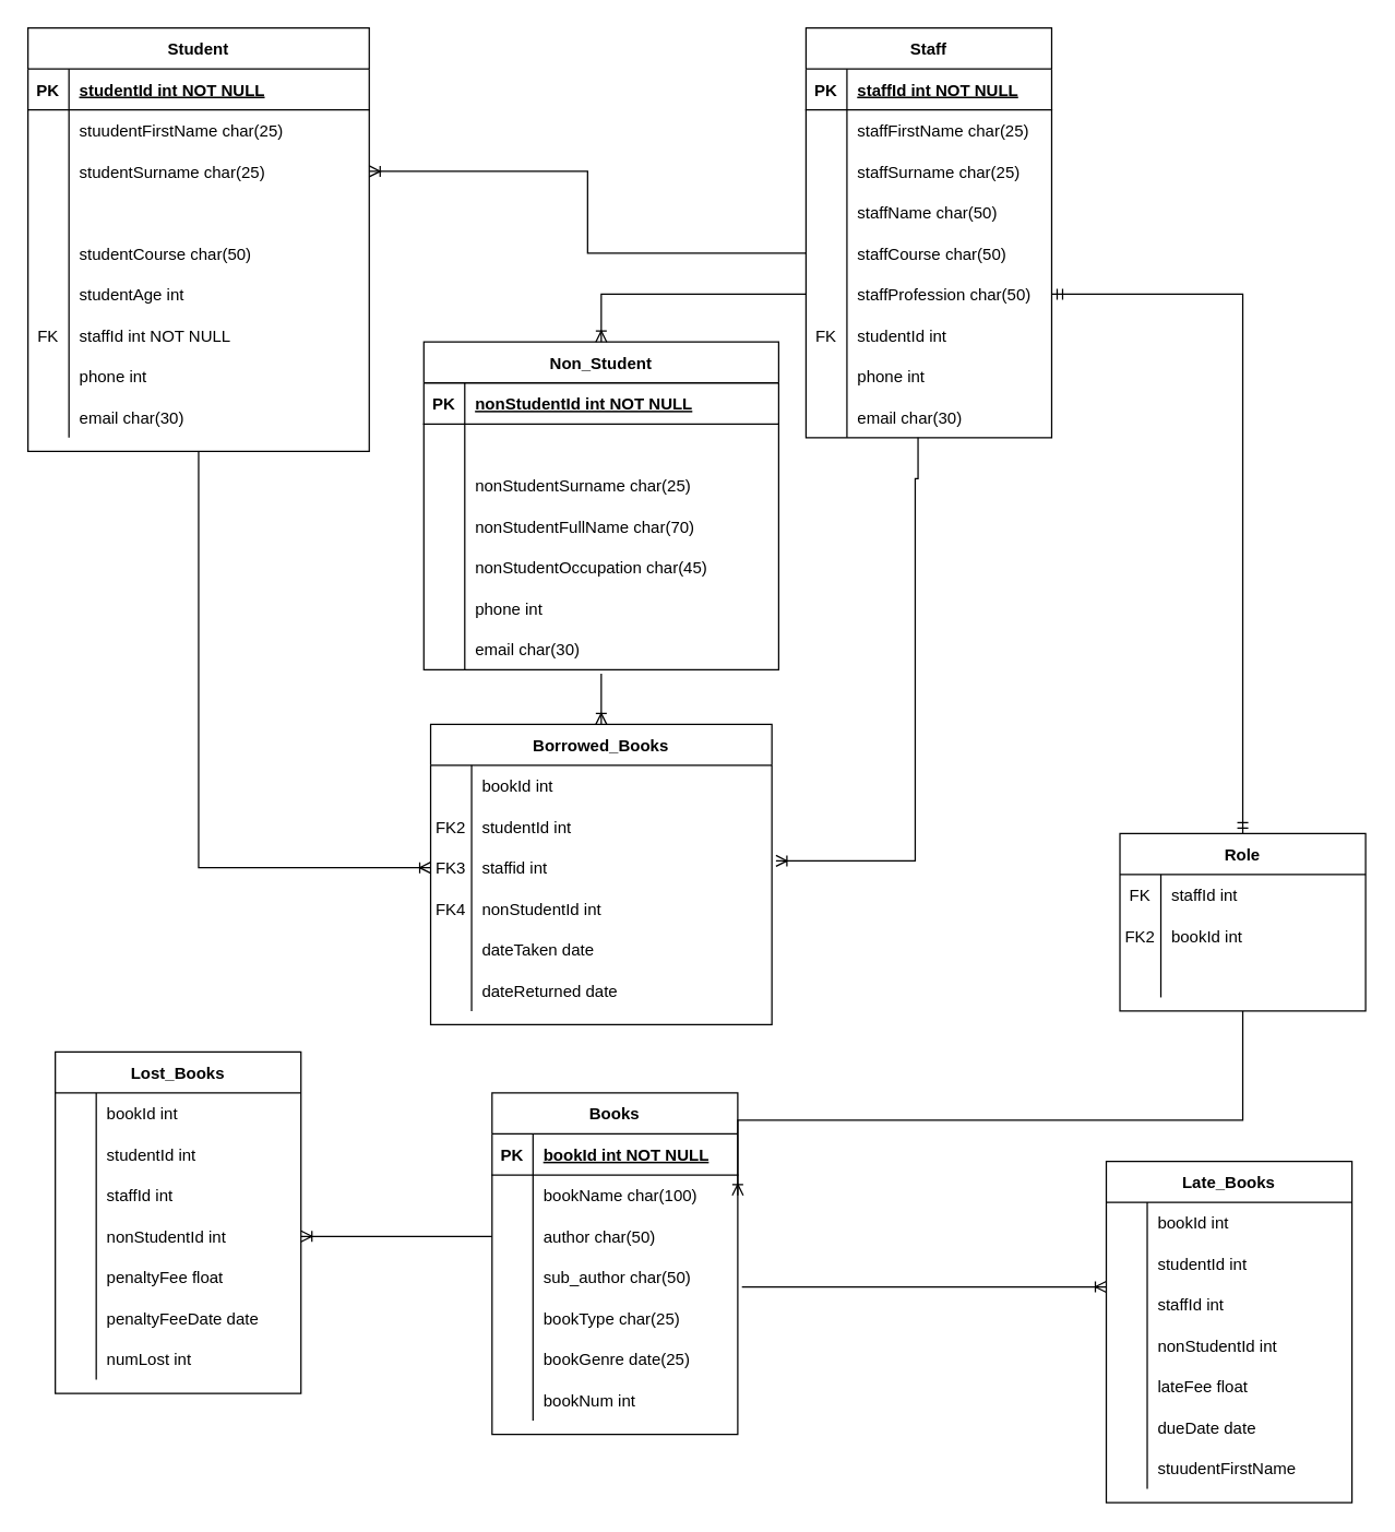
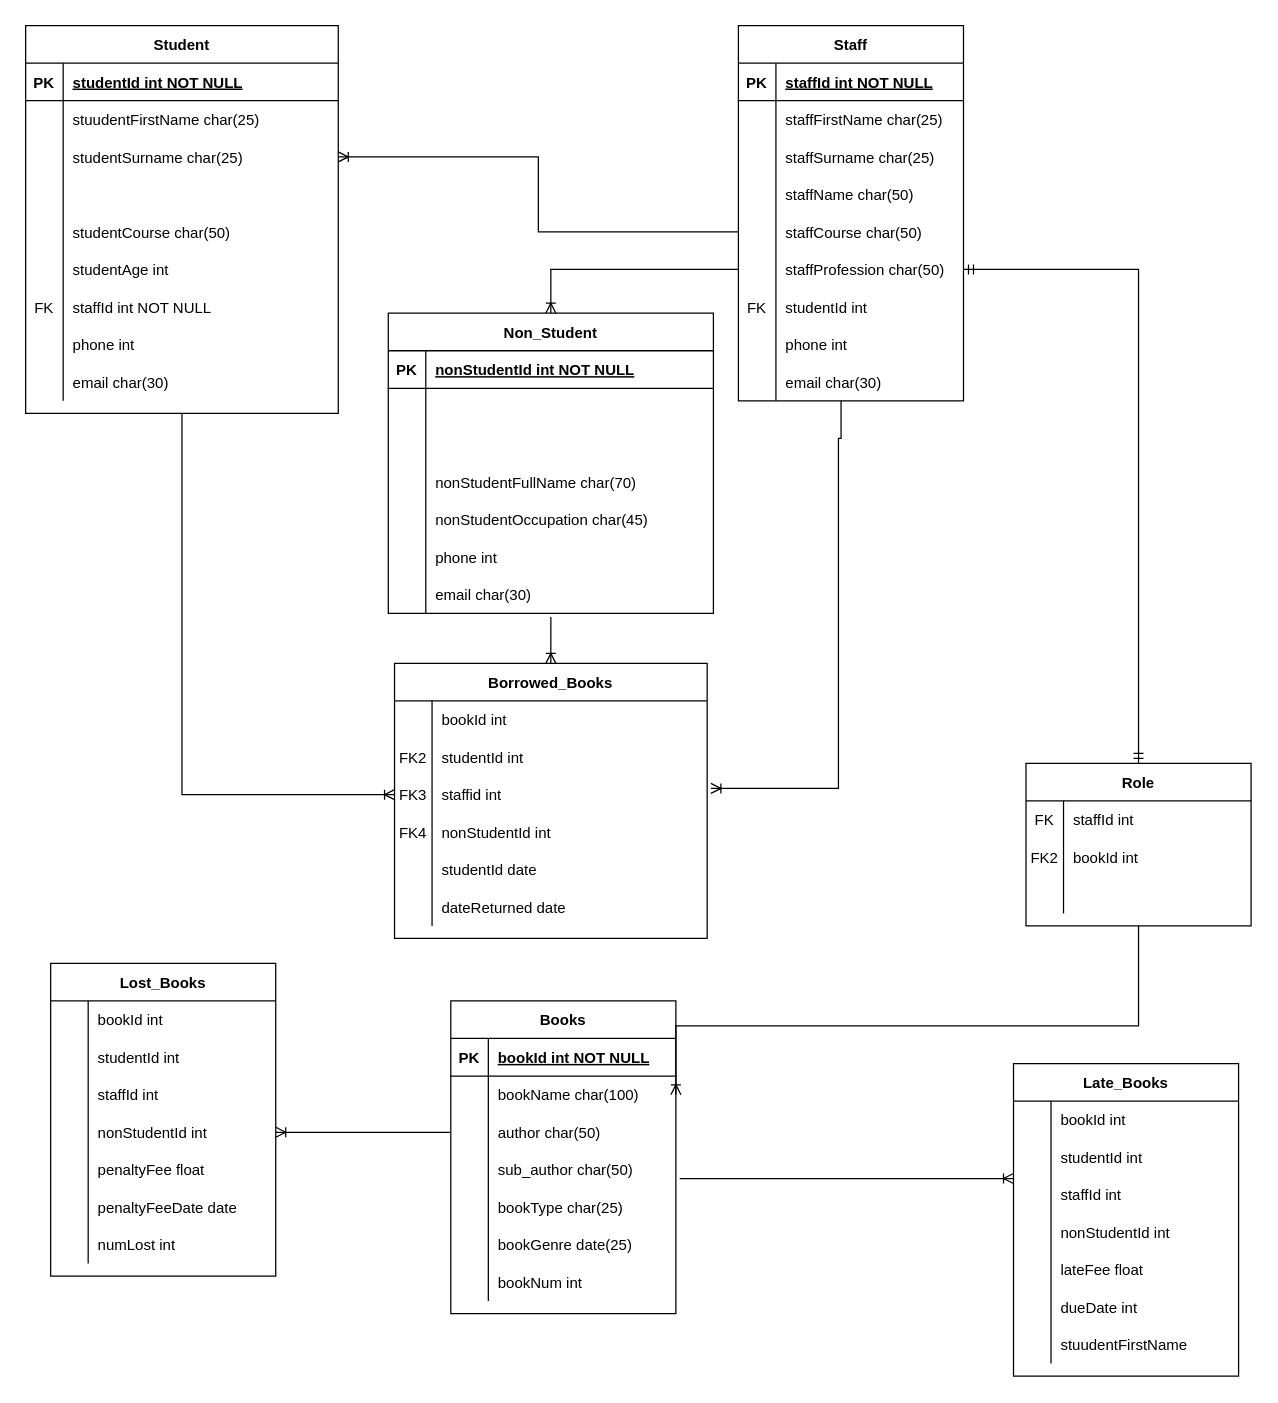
- <mxCell id="10" value="nonStudentSurname char(25)" style="shape=partialRectangle;overflow=hidden;connectable=0;fillColor=none;top=0;left=0;bottom=0;right=0;align=left;spacingLeft=6;" vertex="1" parent="8"><mxGeometry x="30" width="230" height="30" as="geometry"><mxRectangle width="230" height="30" as="alternateBounds" /></mxGeometry></mxCell>
- <mxCell id="37" value="dateTaken date" style="shape=partialRectangle;overflow=hidden;connectable=0;fillColor=none;top=0;left=0;bottom=0;right=0;align=left;spacingLeft=6;" vertex="1" parent="35"><mxGeometry x="30" width="220" height="30" as="geometry"><mxRectangle width="220" height="30" as="alternateBounds" /></mxGeometry></mxCell>
+ <mxCell id="37" value="studentId date" style="shape=partialRectangle;overflow=hidden;connectable=0;fillColor=none;top=0;left=0;bottom=0;right=0;align=left;spacingLeft=6;" vertex="1" parent="35"><mxGeometry x="30" width="220" height="30" as="geometry"><mxRectangle width="220" height="30" as="alternateBounds" /></mxGeometry></mxCell>
- <mxCell id="86" value="dueDate date" style="shape=partialRectangle;connectable=0;fillColor=none;top=0;left=0;bottom=0;right=0;align=left;spacingLeft=6;overflow=hidden;" vertex="1" parent="84"><mxGeometry x="30" width="150" height="30" as="geometry"><mxRectangle width="150" height="30" as="alternateBounds" /></mxGeometry></mxCell>
+ <mxCell id="86" value="dueDate int" style="shape=partialRectangle;connectable=0;fillColor=none;top=0;left=0;bottom=0;right=0;align=left;spacingLeft=6;overflow=hidden;" vertex="1" parent="84"><mxGeometry x="30" width="150" height="30" as="geometry"><mxRectangle width="150" height="30" as="alternateBounds" /></mxGeometry></mxCell>
